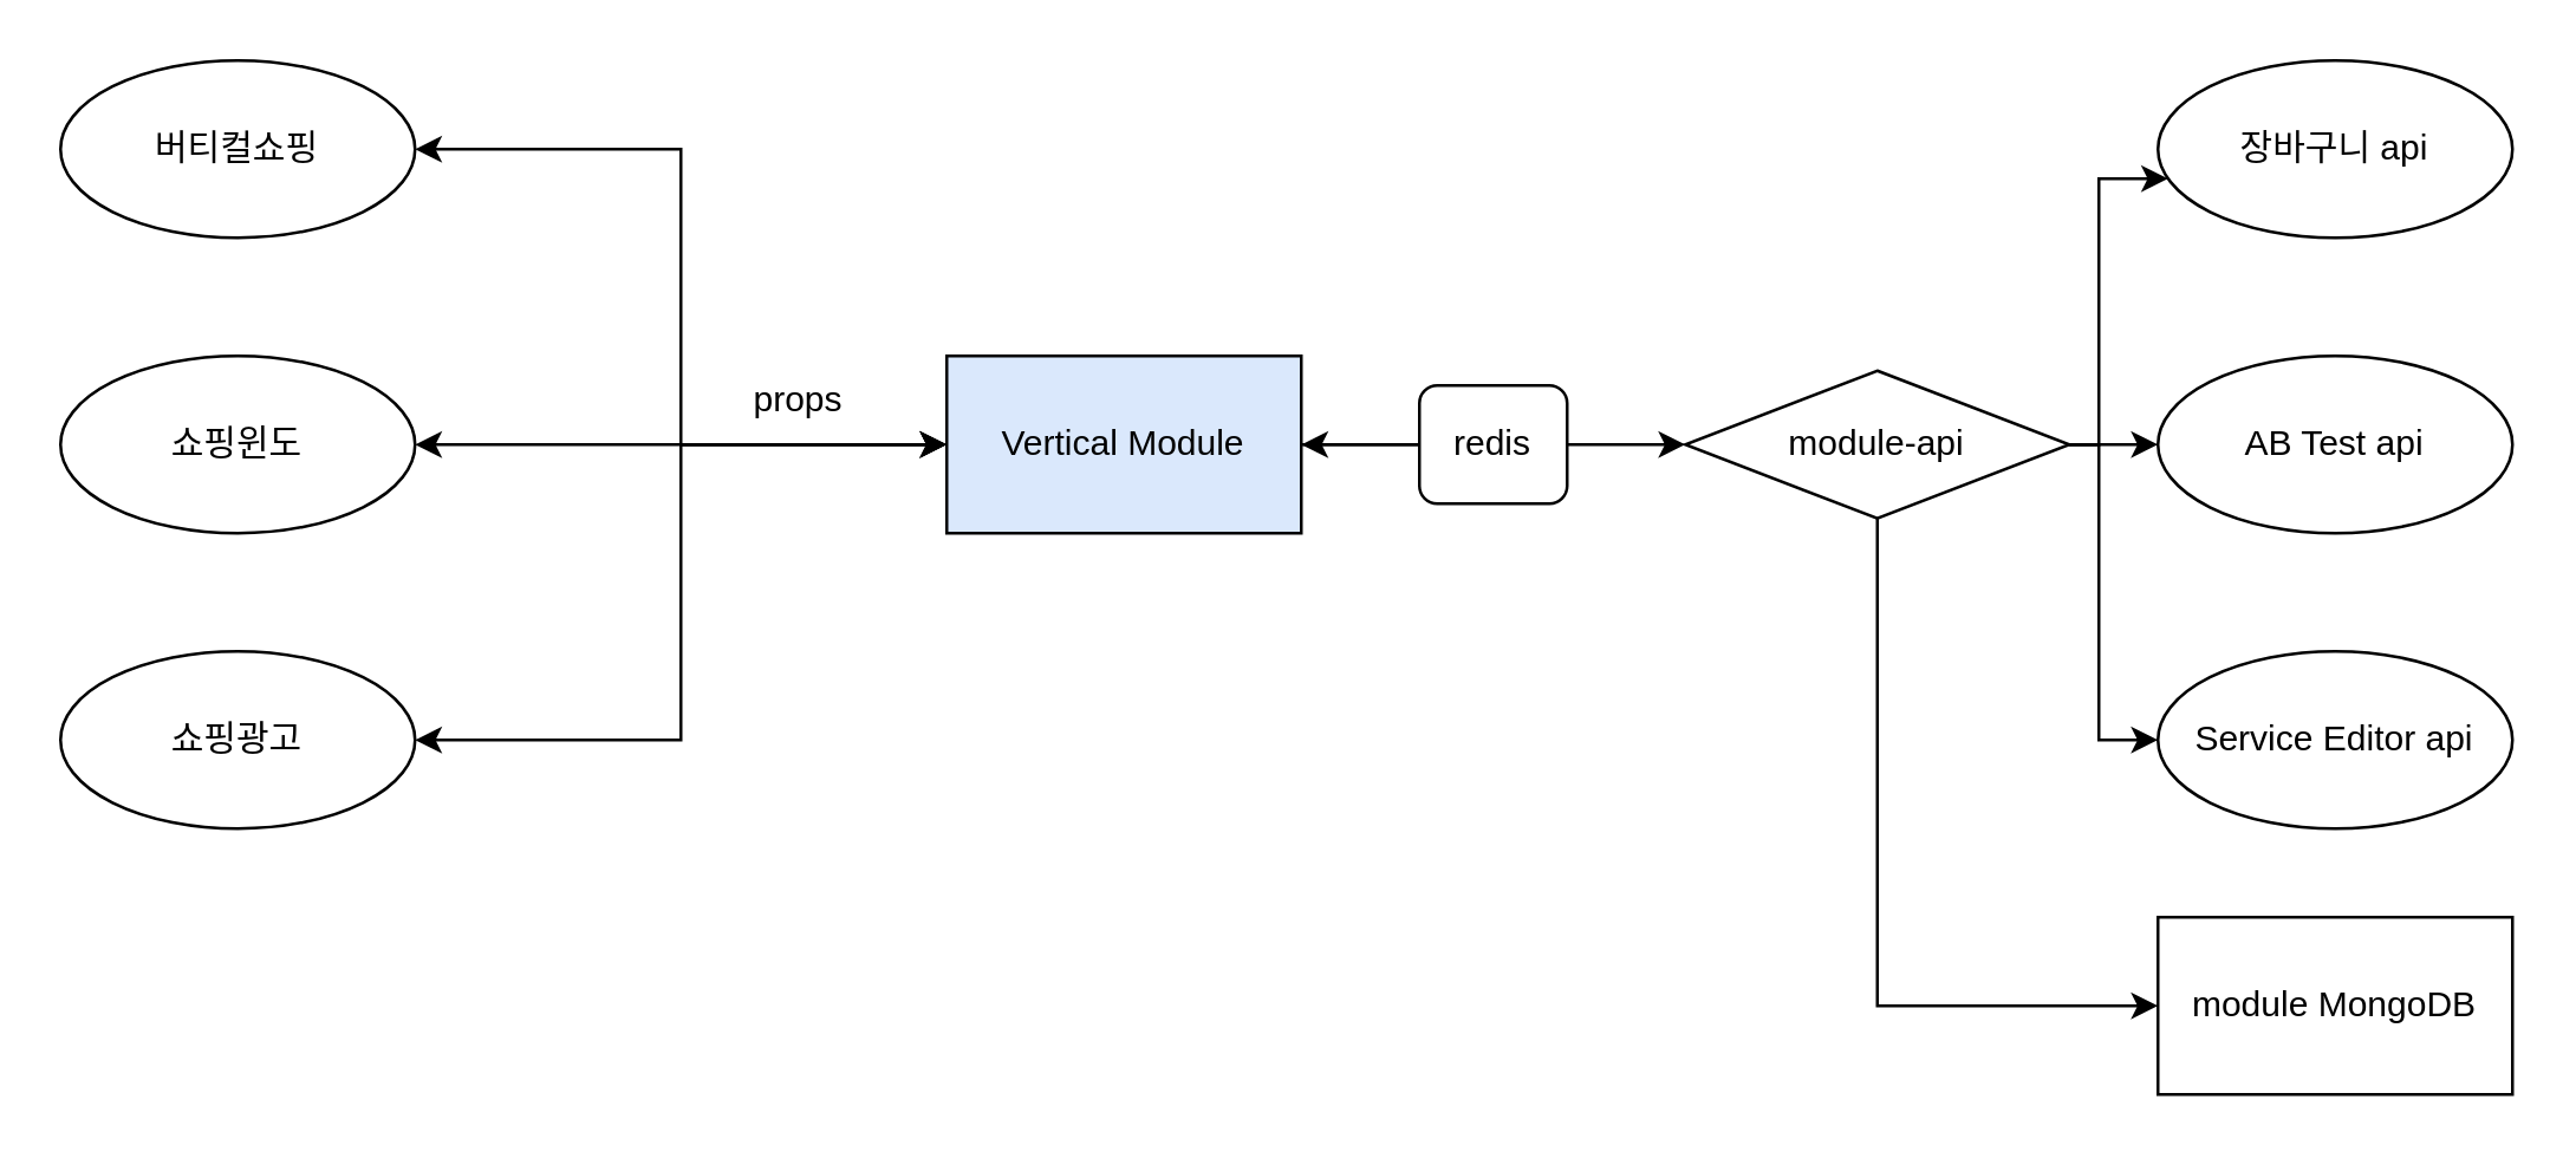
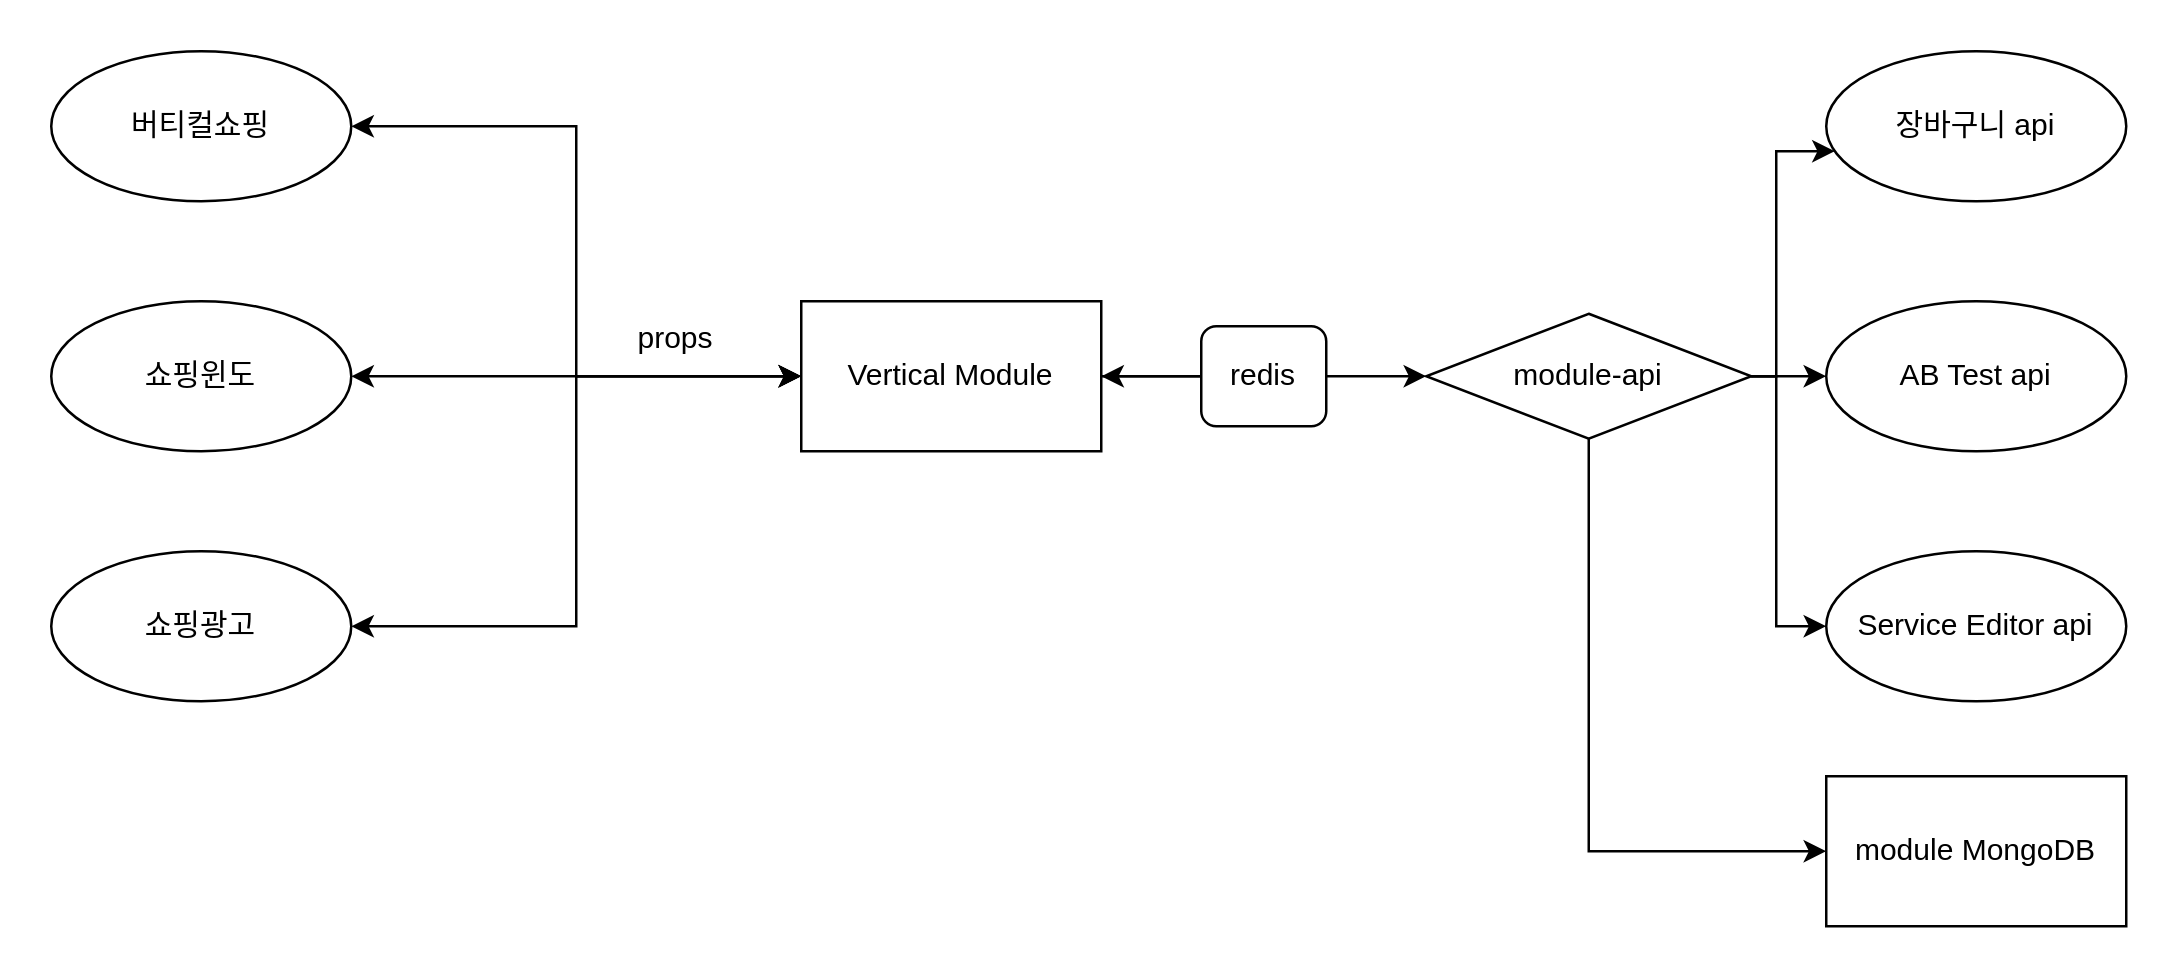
- <mxCell id="5" value="Vertical Module" style="whiteSpace=wrap;html=1;fillColor=#dae8fc;" parent="1" vertex="1"><mxGeometry x="320" y="120" width="120" height="60" as="geometry" /></mxCell>
+ <mxCell id="5" value="Vertical Module" style="whiteSpace=wrap;html=1;" parent="1" vertex="1"><mxGeometry x="320" y="120" width="120" height="60" as="geometry" /></mxCell>
